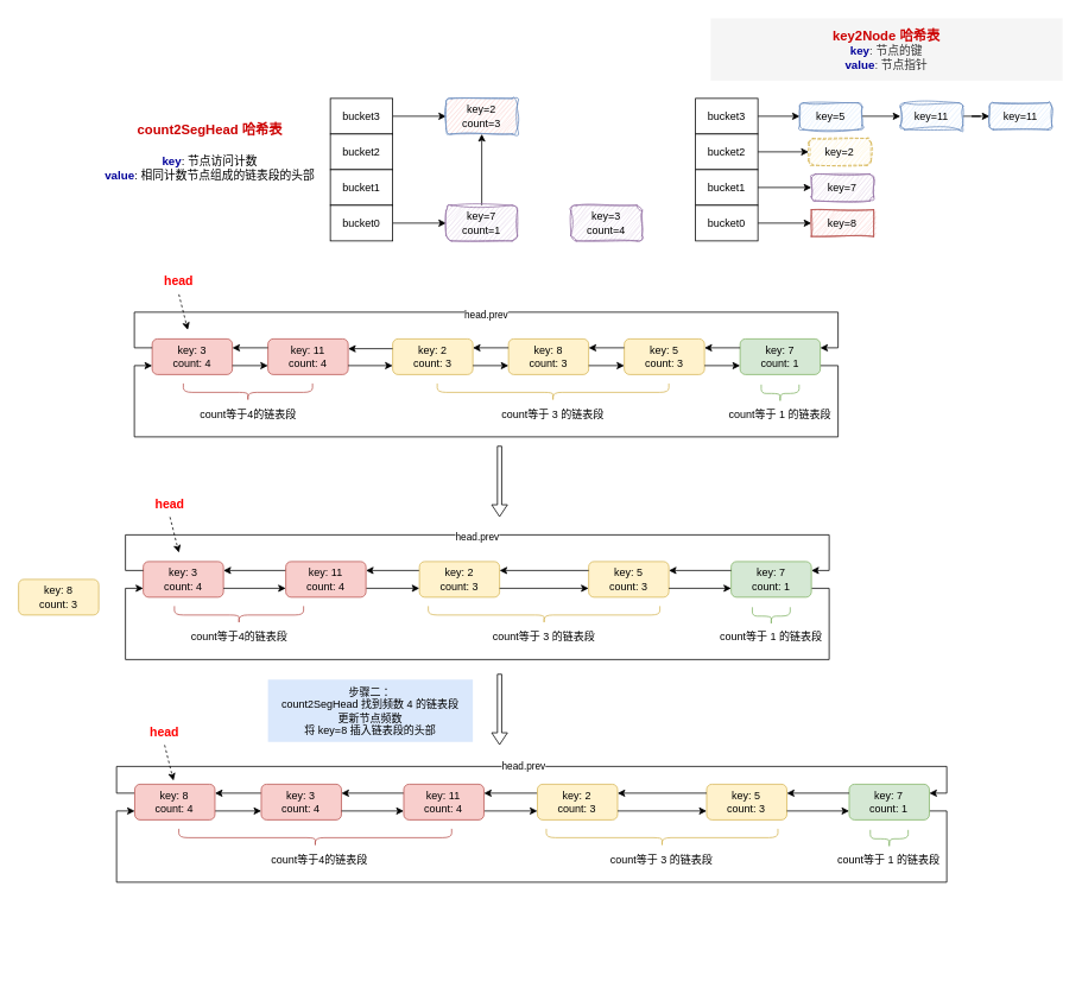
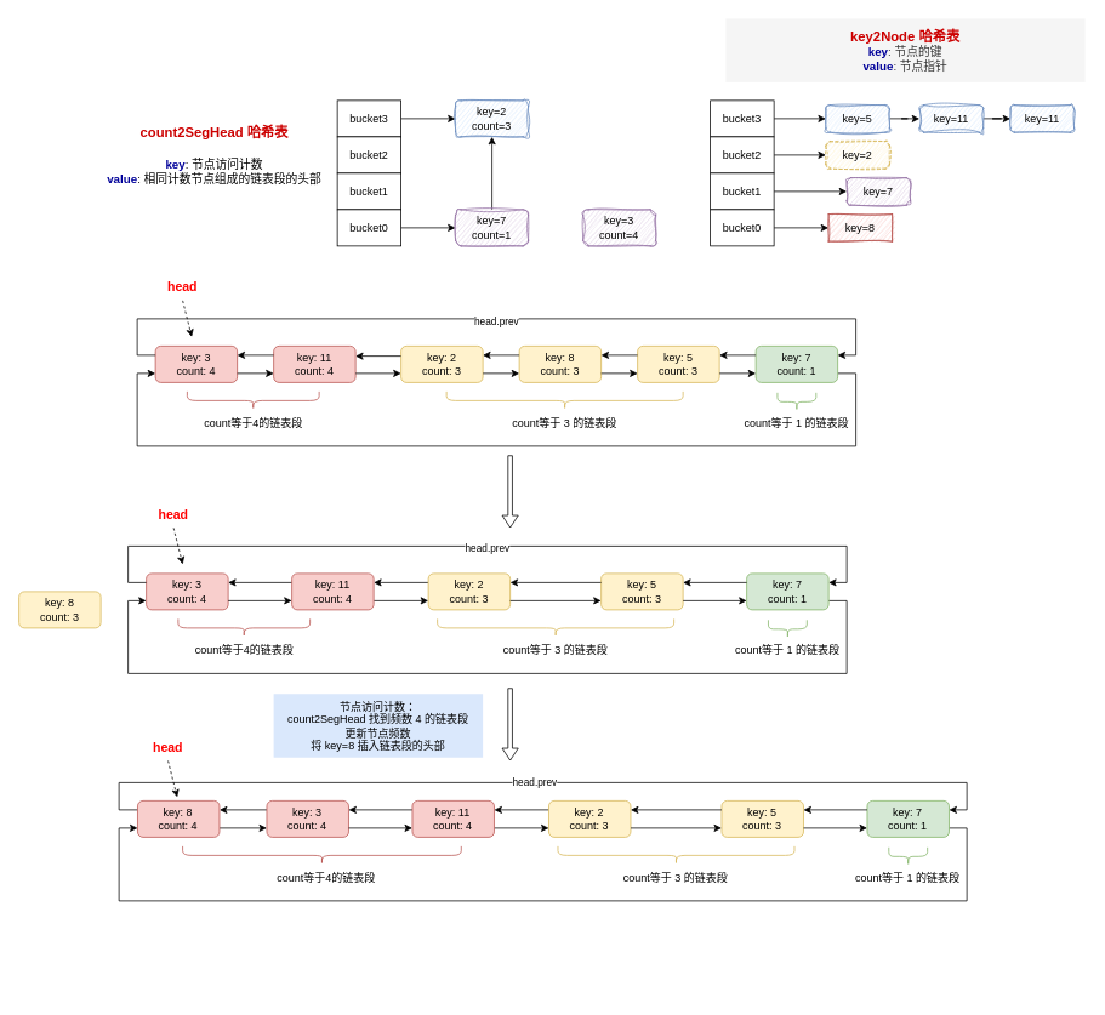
- <mxCell id="37" value="&lt;div&gt;key=2&lt;/div&gt;count=3" style="rounded=1;whiteSpace=wrap;html=1;fillColor=#f8cecc;strokeColor=#6c8ebf;sketch=1;curveFitting=1;jiggle=2;" vertex="1" parent="1"><mxGeometry x="500" y="110" width="80" height="40" as="geometry" /></mxCell>
+ <mxCell id="37" value="&lt;div&gt;key=2&lt;/div&gt;count=3" style="rounded=1;whiteSpace=wrap;html=1;fillColor=#dae8fc;strokeColor=#6c8ebf;sketch=1;curveFitting=1;jiggle=2;" vertex="1" parent="1"><mxGeometry x="500" y="110" width="80" height="40" as="geometry" /></mxCell>
- <mxCell id="74" value="&lt;div&gt;key=5&lt;/div&gt;" style="rounded=1;whiteSpace=wrap;html=1;fillColor=#dae8fc;strokeColor=#6c8ebf;sketch=1;curveFitting=1;jiggle=2;" vertex="1" parent="1"><mxGeometry x="897" y="115" width="70" height="30" as="geometry" /></mxCell>
+ <mxCell id="74" value="&lt;div&gt;key=5&lt;/div&gt;" style="rounded=1;whiteSpace=wrap;html=1;fillColor=#dae8fc;strokeColor=#6c8ebf;sketch=1;curveFitting=1;jiggle=2;" vertex="1" parent="1"><mxGeometry x="907" y="115" width="70" height="30" as="geometry" /></mxCell>
- <mxCell id="76" value="&lt;div&gt;key=7&lt;/div&gt;" style="rounded=1;whiteSpace=wrap;html=1;sketch=1;curveFitting=1;jiggle=2;fillColor=#e1d5e7;strokeColor=#9673a6;" vertex="1" parent="1"><mxGeometry x="910" y="195" width="70" height="30" as="geometry" /></mxCell>
+ <mxCell id="76" value="&lt;div&gt;key=7&lt;/div&gt;" style="rounded=1;whiteSpace=wrap;html=1;sketch=1;curveFitting=1;jiggle=2;fillColor=#e1d5e7;strokeColor=#9673a6;" vertex="1" parent="1"><mxGeometry x="930" y="195" width="70" height="30" as="geometry" /></mxCell>
- <mxCell id="84" value="步骤二：&lt;div&gt;count2SegHead 找到&lt;span style=&quot;background-color: initial;&quot;&gt;频数 4 的链表段&lt;/span&gt;&lt;/div&gt;&lt;div&gt;更新节点频数&lt;/div&gt;&lt;div&gt;将 key=8 插入链表段的头部&lt;/div&gt;" style="text;html=1;align=center;verticalAlign=middle;whiteSpace=wrap;rounded=0;fillColor=#dae8fc;strokeColor=none;" vertex="1" parent="1"><mxGeometry x="300" y="762.5" width="230" height="70" as="geometry" /></mxCell>
+ <mxCell id="84" value="节点访问计数：&lt;div&gt;count2SegHead 找到&lt;span style=&quot;background-color: initial;&quot;&gt;频数 4 的链表段&lt;/span&gt;&lt;/div&gt;&lt;div&gt;更新节点频数&lt;/div&gt;&lt;div&gt;将 key=8 插入链表段的头部&lt;/div&gt;" style="text;html=1;align=center;verticalAlign=middle;whiteSpace=wrap;rounded=0;fillColor=#dae8fc;strokeColor=none;" vertex="1" parent="1"><mxGeometry x="300" y="762.5" width="230" height="70" as="geometry" /></mxCell>
